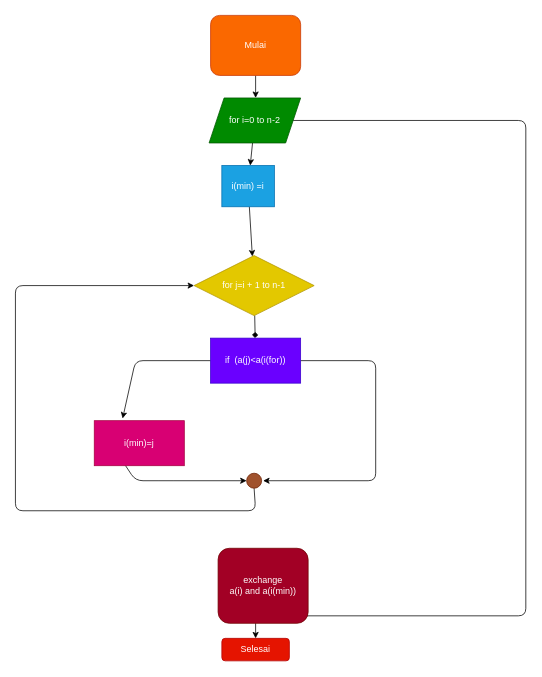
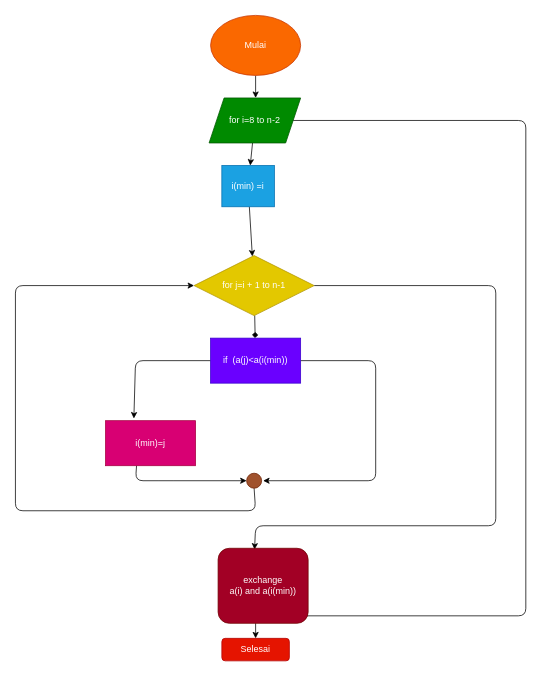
- <mxCell id="3" value="Mulai" style="whiteSpace=wrap;html=1;fillColor=#fa6800;strokeColor=#C73500;fontColor=#FFFFFF;rounded=1;" vertex="1" parent="1"><mxGeometry x="280" width="120" height="80" as="geometry" y="20" /></mxCell>
+ <mxCell id="3" value="Mulai" style="ellipse;whiteSpace=wrap;html=1;fillColor=#fa6800;strokeColor=#C73500;fontColor=#FFFFFF;" vertex="1" parent="1"><mxGeometry x="280" width="120" height="80" as="geometry" y="20" /></mxCell>
- <mxCell id="6" value="for i=0 to n-2" style="shape=parallelogram;perimeter=parallelogramPerimeter;whiteSpace=wrap;html=1;fixedSize=1;fillColor=#008a00;fontColor=#ffffff;strokeColor=#005700;" vertex="1" parent="1"><mxGeometry x="278" y="130" width="122" height="60" as="geometry" /></mxCell>
+ <mxCell id="6" value="for i=8 to n-2" style="shape=parallelogram;perimeter=parallelogramPerimeter;whiteSpace=wrap;html=1;fixedSize=1;fillColor=#008a00;fontColor=#ffffff;strokeColor=#005700;" vertex="1" parent="1"><mxGeometry x="278" y="130" width="122" height="60" as="geometry" /></mxCell>
- <mxCell id="14" value="if&amp;nbsp; (a(j)&amp;lt;a(i(for))" style="rounded=0;whiteSpace=wrap;html=1;fillColor=#6a00ff;fontColor=#ffffff;strokeColor=#3700CC;" vertex="1" parent="1"><mxGeometry x="280" y="450" width="120" height="60" as="geometry" /></mxCell>
+ <mxCell id="14" value="if&amp;nbsp; (a(j)&amp;lt;a(i(min))" style="rounded=0;whiteSpace=wrap;html=1;fillColor=#6a00ff;fontColor=#ffffff;strokeColor=#3700CC;" vertex="1" parent="1"><mxGeometry x="280" y="450" width="120" height="60" as="geometry" /></mxCell>
+ <mxCell id="10" style="edgeStyle=none;html=1;entryX=0.405;entryY=0.017;entryDx=0;entryDy=0;entryPerimeter=0;" edge="1" parent="1" source="11" target="19"><mxGeometry relative="1" as="geometry"><mxPoint x="340" y="700" as="targetPoint" /><Array as="points"><mxPoint x="660" y="380" /><mxPoint x="660" y="700" /><mxPoint x="340" y="700" /></Array></mxGeometry></mxCell>
- <mxCell id="16" value="i(min)=j" style="rounded=0;whiteSpace=wrap;html=1;fillColor=#d80073;fontColor=#ffffff;strokeColor=#A50040;" vertex="1" parent="1"><mxGeometry x="125" y="560" width="120" height="60" as="geometry" /></mxCell>
+ <mxCell id="16" value="i(min)=j" style="rounded=0;whiteSpace=wrap;html=1;fillColor=#d80073;fontColor=#ffffff;strokeColor=#A50040;" vertex="1" parent="1"><mxGeometry x="140" y="560" width="120" height="60" as="geometry" /></mxCell>
